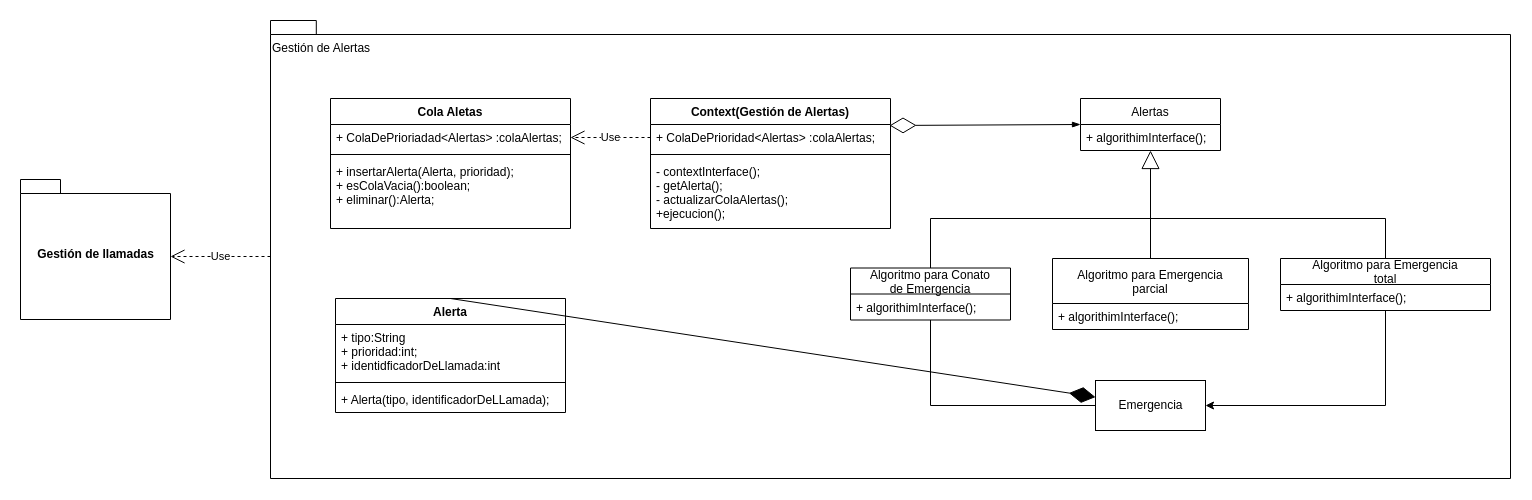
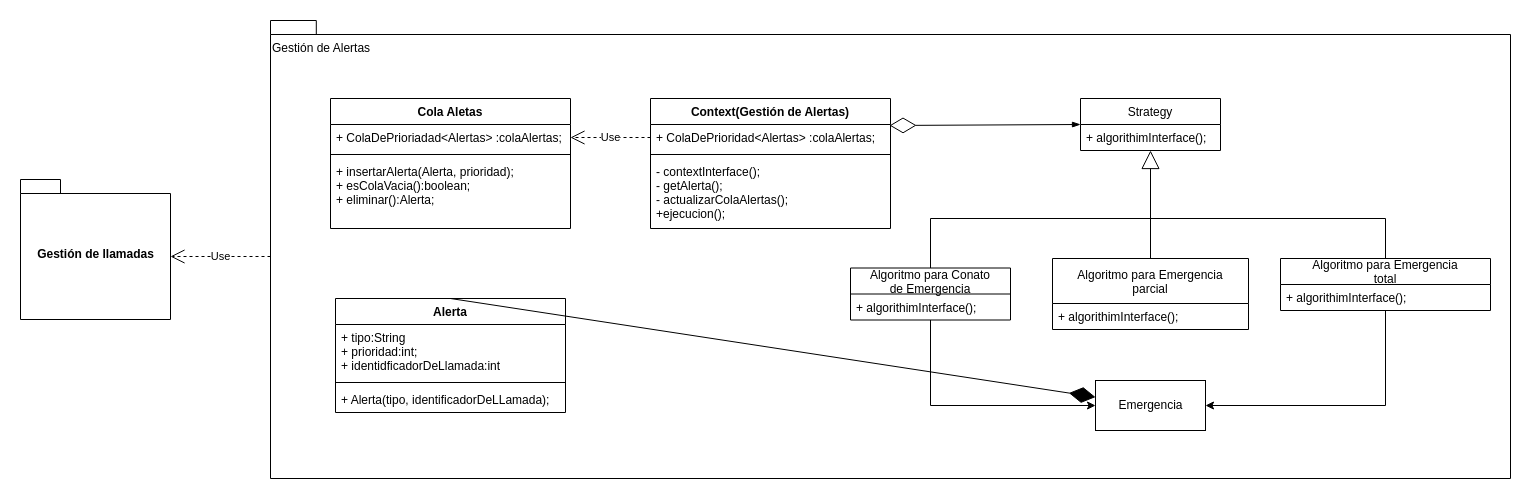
- <mxCell id="4" value="Alertas" style="swimlane;fontStyle=0;childLayout=stackLayout;horizontal=1;startSize=26;fillColor=none;horizontalStack=0;resizeParent=1;resizeParentMax=0;resizeLast=0;collapsible=1;marginBottom=0;" vertex="1" parent="1"><mxGeometry x="1080" y="98" width="140" height="52" as="geometry" /></mxCell>
+ <mxCell id="4" value="Strategy" style="swimlane;fontStyle=0;childLayout=stackLayout;horizontal=1;startSize=26;fillColor=none;horizontalStack=0;resizeParent=1;resizeParentMax=0;resizeLast=0;collapsible=1;marginBottom=0;" vertex="1" parent="1"><mxGeometry x="1080" y="98" width="140" height="52" as="geometry" /></mxCell>
- <mxCell id="8" style="edgeStyle=orthogonalEdgeStyle;rounded=0;orthogonalLoop=1;jettySize=auto;html=1;entryX=0;entryY=0.5;entryDx=0;entryDy=0;endArrow=none;" edge="1" parent="1" source="9" target="35"><mxGeometry relative="1" as="geometry"><Array as="points"><mxPoint x="930" y="405" /></Array></mxGeometry></mxCell>
+ <mxCell id="8" style="edgeStyle=orthogonalEdgeStyle;rounded=0;orthogonalLoop=1;jettySize=auto;html=1;entryX=0;entryY=0.5;entryDx=0;entryDy=0;" edge="1" parent="1" source="9" target="35"><mxGeometry relative="1" as="geometry"><Array as="points"><mxPoint x="930" y="405" /></Array></mxGeometry></mxCell>
